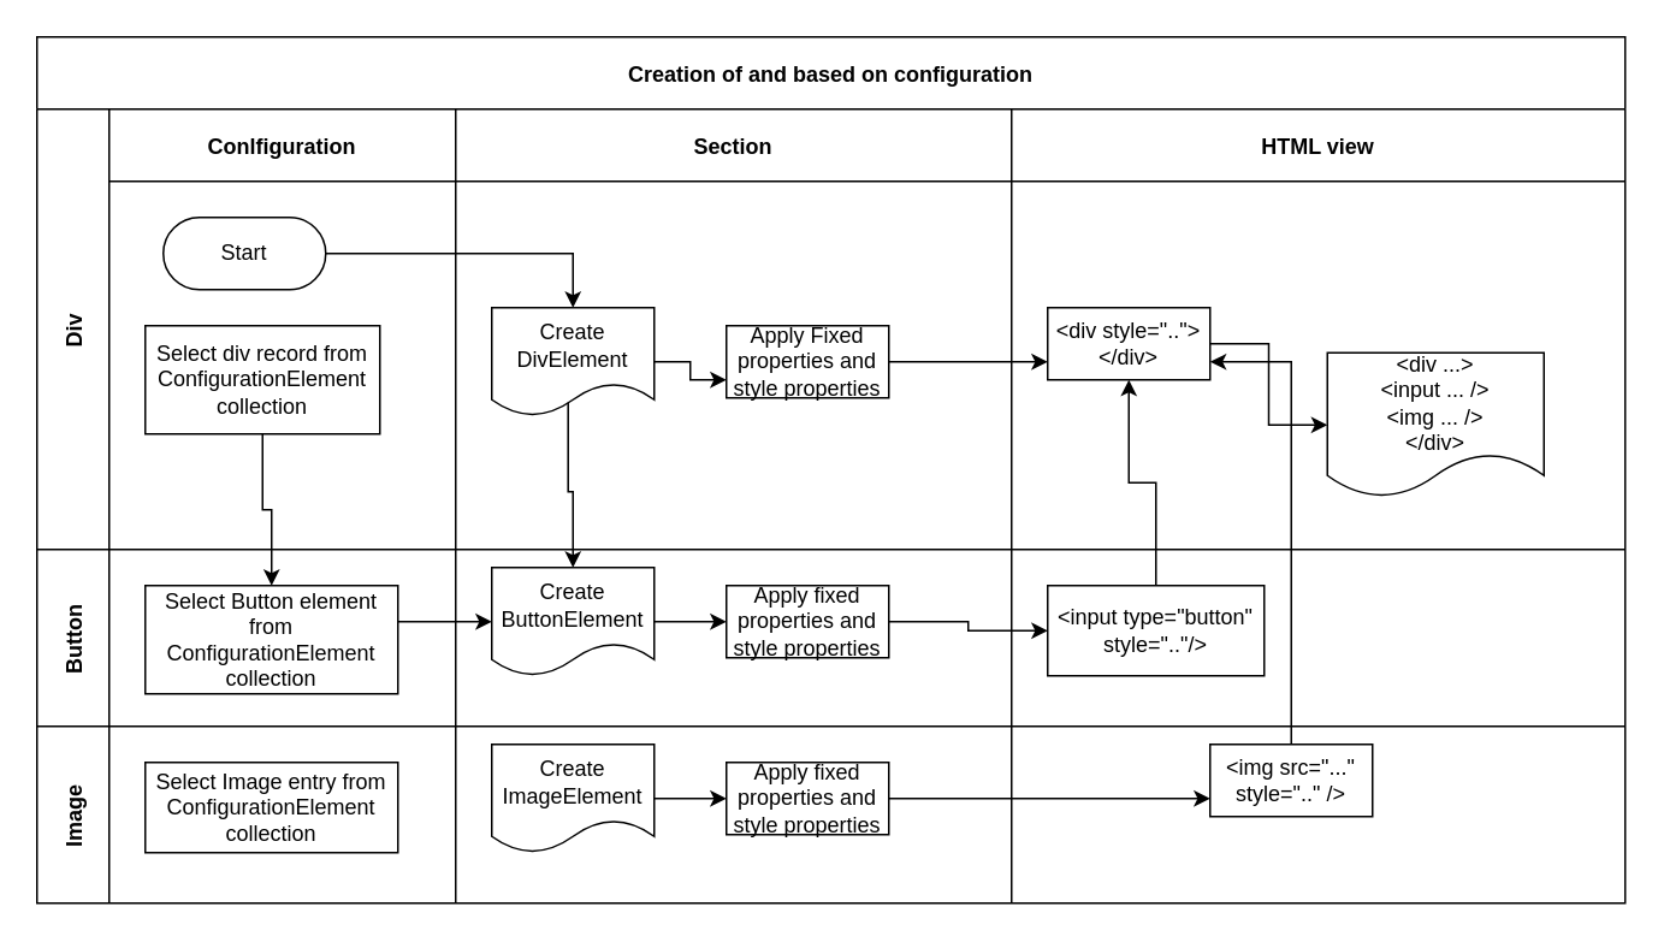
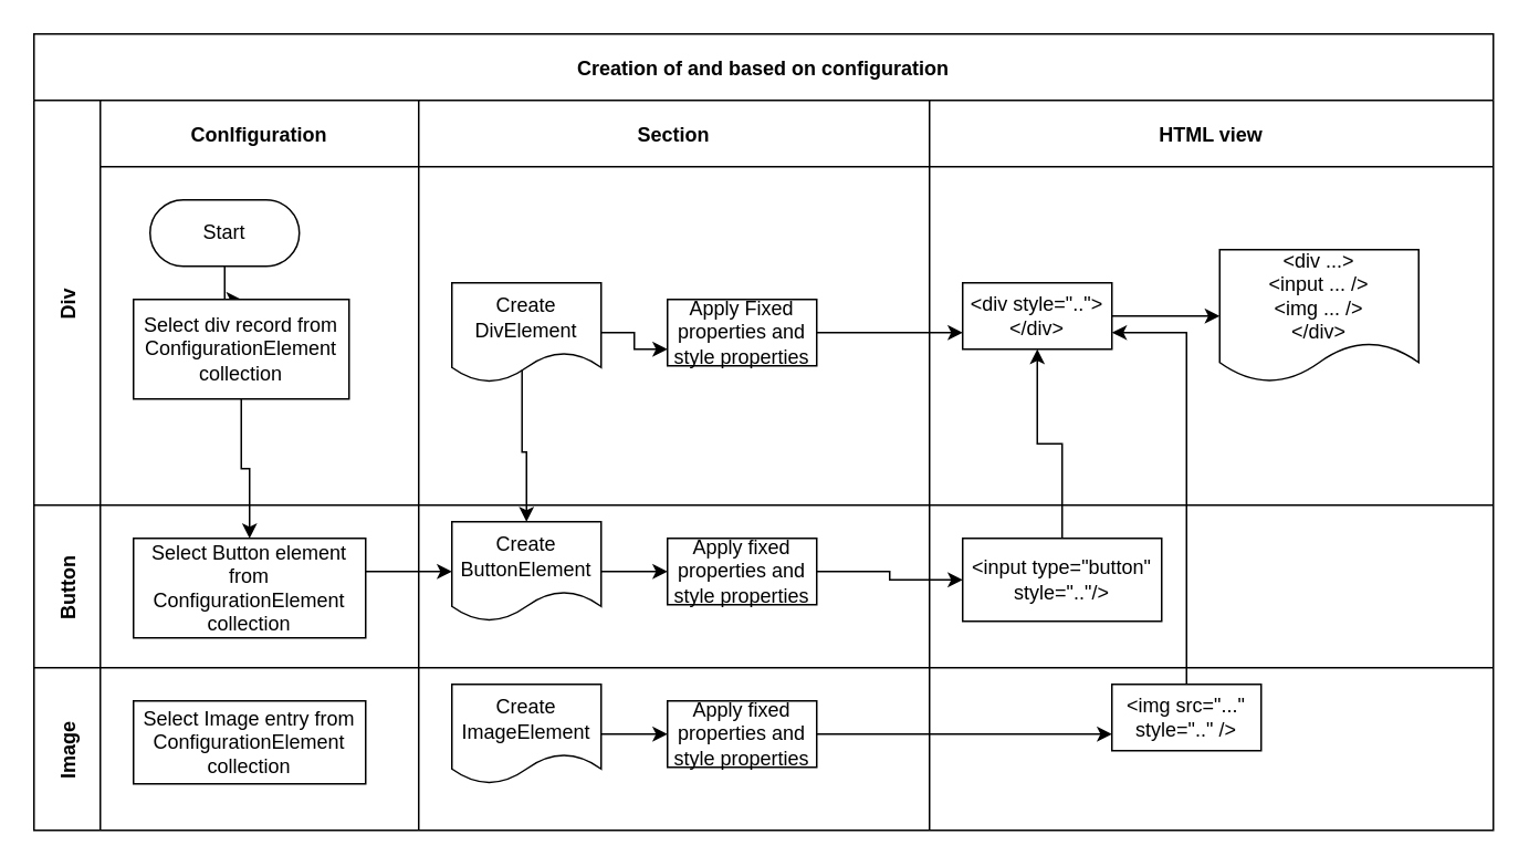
- <mxCell id="6" style="edgeStyle=orthogonalEdgeStyle;rounded=0;orthogonalLoop=1;jettySize=auto;html=1;" parent="5" source="7" target="11" edge="1"><mxGeometry relative="1" as="geometry" /></mxCell>
+ <mxCell id="6" style="edgeStyle=orthogonalEdgeStyle;rounded=0;orthogonalLoop=1;jettySize=auto;html=1;" parent="5" source="7" target="8" edge="1"><mxGeometry relative="1" as="geometry" /></mxCell>
- <mxCell id="16" value="&amp;lt;div ...&amp;gt;&lt;br&gt;&amp;lt;input ... /&amp;gt;&lt;br&gt;&amp;lt;img ... /&amp;gt;&lt;br&gt;&amp;lt;/div&amp;gt;" style="shape=document;whiteSpace=wrap;html=1;boundedLbl=1;rounded=0;" vertex="1" parent="13"><mxGeometry x="175" y="135" width="120" height="80" as="geometry" /></mxCell>
+ <mxCell id="16" value="&amp;lt;div ...&amp;gt;&lt;br&gt;&amp;lt;input ... /&amp;gt;&lt;br&gt;&amp;lt;img ... /&amp;gt;&lt;br&gt;&amp;lt;/div&amp;gt;" style="shape=document;whiteSpace=wrap;html=1;boundedLbl=1;rounded=0;" vertex="1" parent="13"><mxGeometry x="175" y="90" width="120" height="80" as="geometry" /></mxCell>
